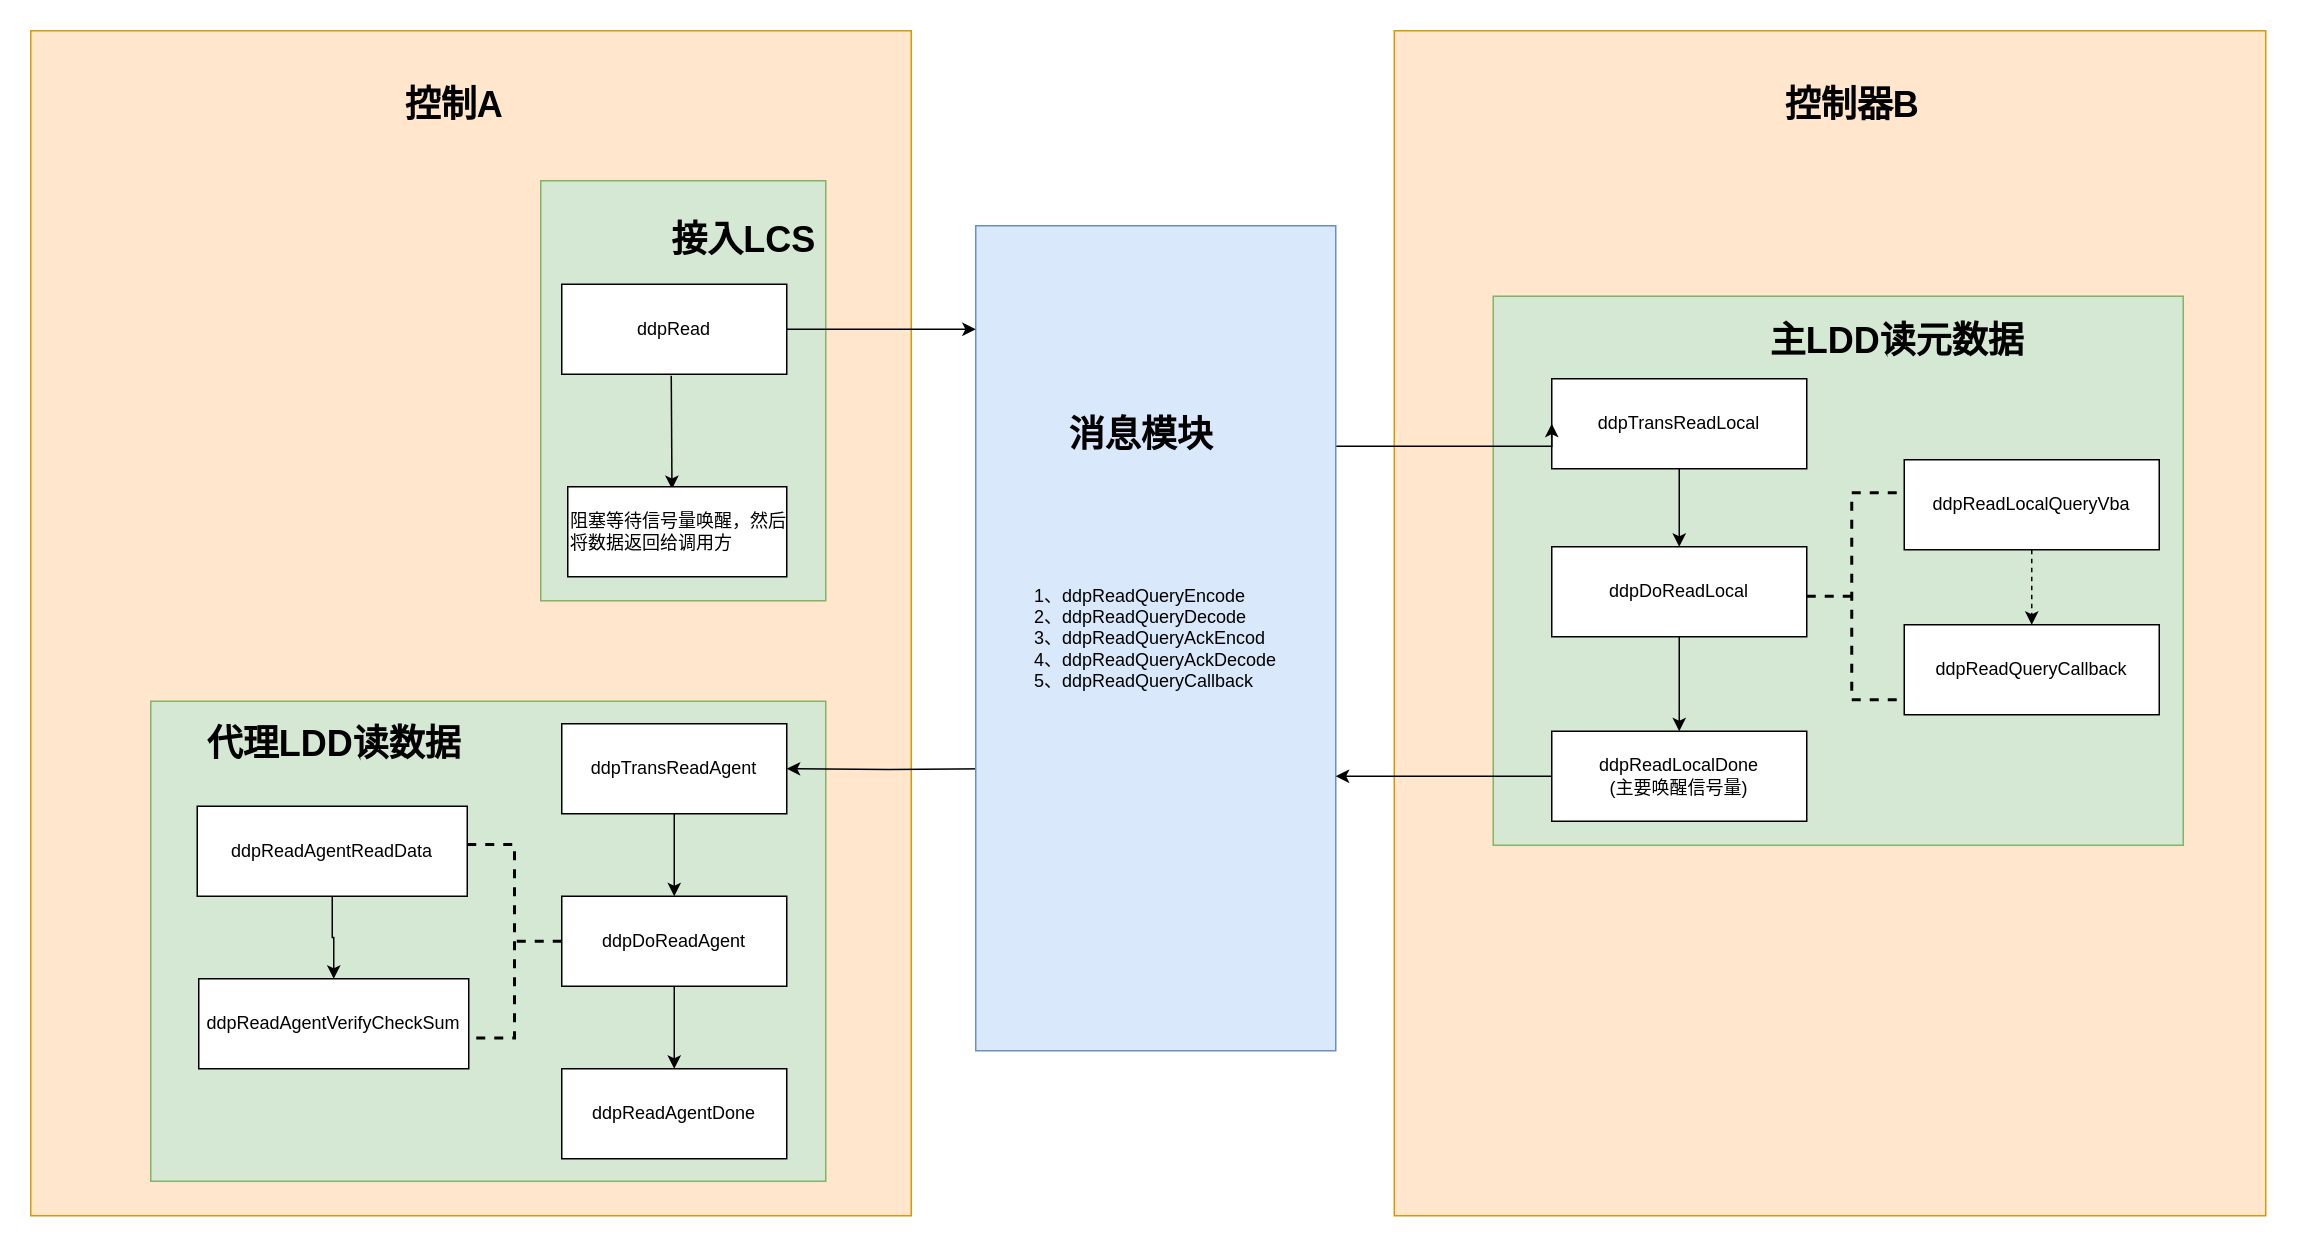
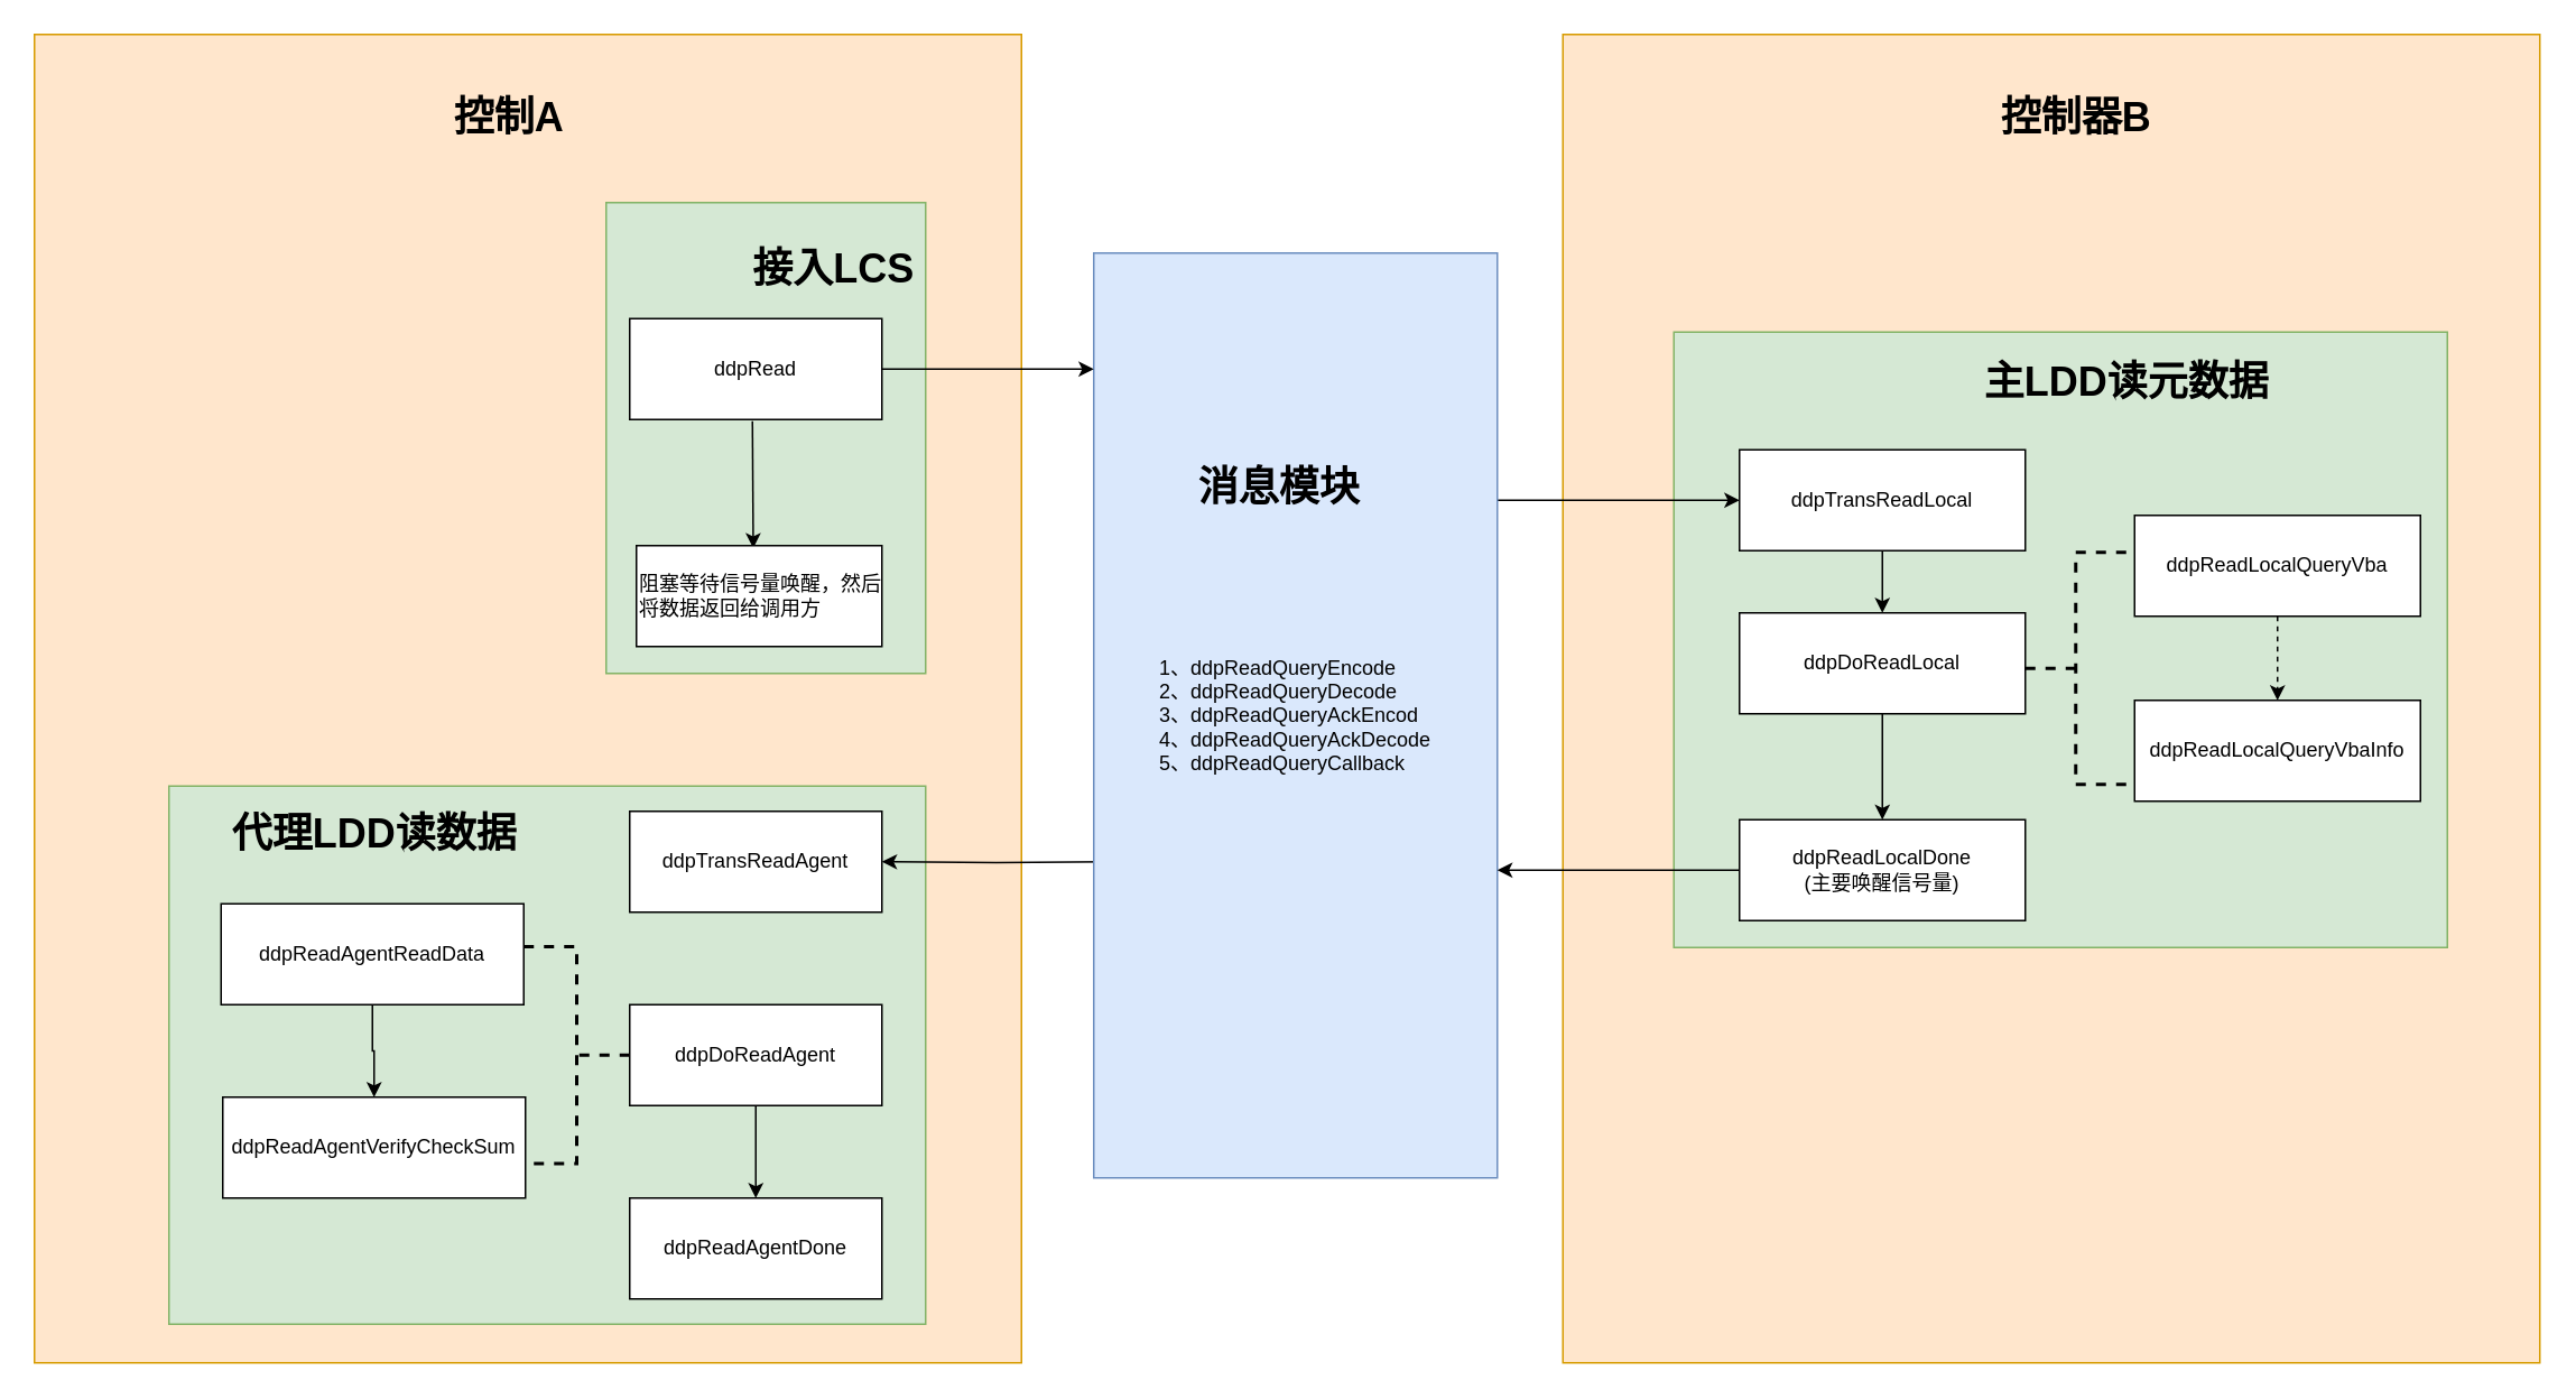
- <mxCell id="18" value="ddpTransReadLocal" style="rounded=0;whiteSpace=wrap;html=1;" vertex="1" parent="1"><mxGeometry x="1034" y="252" width="170" height="60" as="geometry" /></mxCell>
+ <mxCell id="18" value="ddpTransReadLocal" style="rounded=0;whiteSpace=wrap;html=1;" vertex="1" parent="1"><mxGeometry x="1034" y="267" width="170" height="60" as="geometry" /></mxCell>
- <mxCell id="14" value="ddpReadQueryCallback" style="rounded=0;whiteSpace=wrap;html=1;" vertex="1" parent="1"><mxGeometry x="1269" y="416" width="170" height="60" as="geometry" /></mxCell>
+ <mxCell id="14" value="ddpReadLocalQueryVbaInfo" style="rounded=0;whiteSpace=wrap;html=1;" vertex="1" parent="1"><mxGeometry x="1269" y="416" width="170" height="60" as="geometry" /></mxCell>
- <mxCell id="20" style="edgeStyle=orthogonalEdgeStyle;rounded=0;orthogonalLoop=1;jettySize=auto;html=1;entryX=0.5;entryY=0;entryDx=0;entryDy=0;" edge="1" parent="1" source="21" target="23"><mxGeometry relative="1" as="geometry" /></mxCell>
